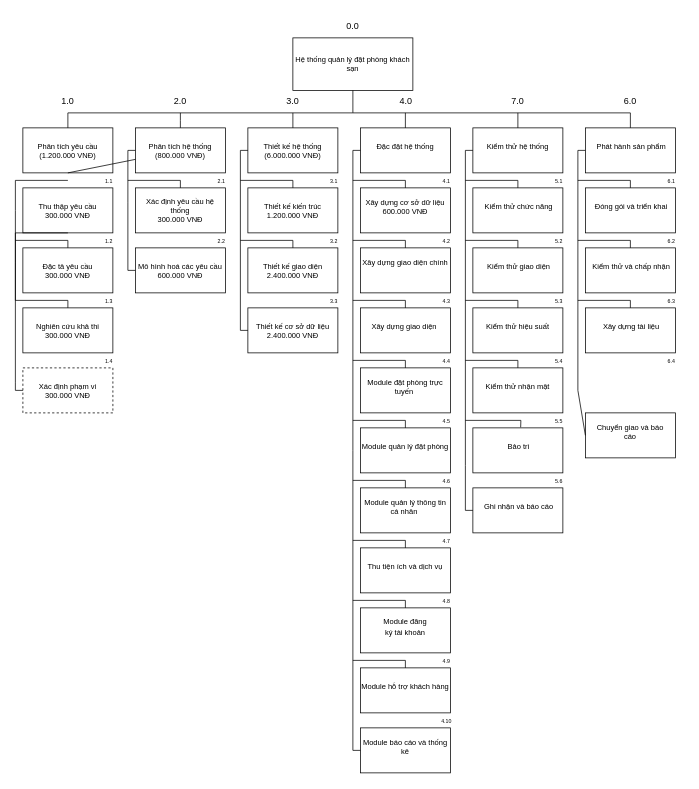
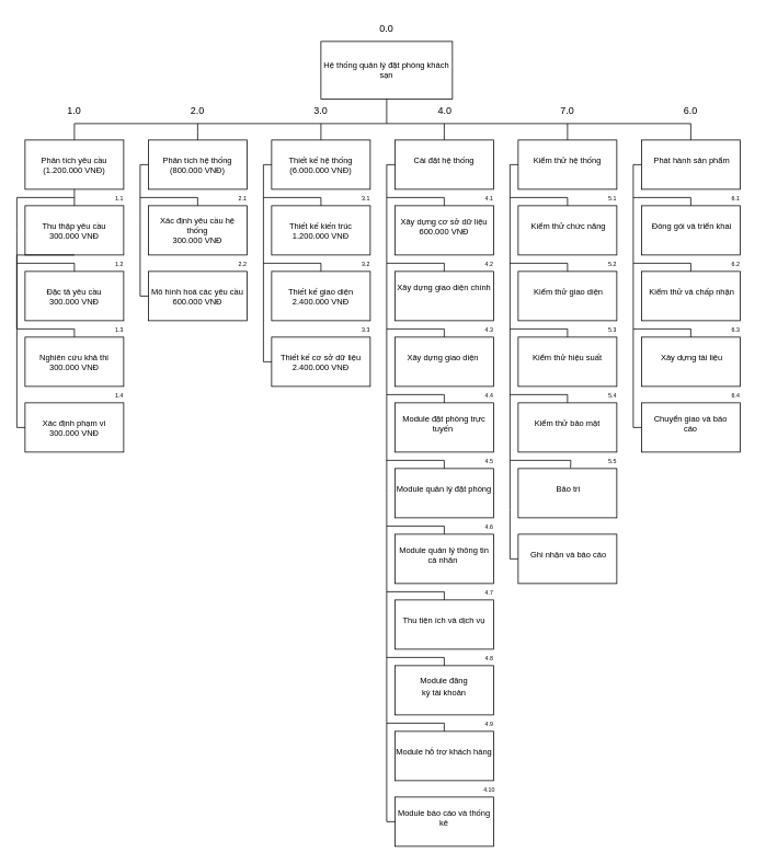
- <mxCell id="6" value="&lt;span style=&quot;background-color: initial; font-size: 10px;&quot;&gt;Đặc đặt hệ thống&lt;/span&gt;&lt;br style=&quot;font-size: 10px;&quot;&gt;&lt;p style=&quot;margin-left: 1in; font-size: 10px;&quot; class=&quot;MsoNormal&quot;&gt;&lt;/p&gt;" style="rounded=0;whiteSpace=wrap;html=1;fontSize=10;" parent="1" vertex="1"><mxGeometry x="480" y="170" width="120" height="60" as="geometry" /></mxCell>
+ <mxCell id="6" value="&lt;span style=&quot;background-color: initial; font-size: 10px;&quot;&gt;Cài đặt hệ thống&lt;/span&gt;&lt;br style=&quot;font-size: 10px;&quot;&gt;&lt;p style=&quot;margin-left: 1in; font-size: 10px;&quot; class=&quot;MsoNormal&quot;&gt;&lt;/p&gt;" style="rounded=0;whiteSpace=wrap;html=1;fontSize=10;" parent="1" vertex="1"><mxGeometry x="480" y="170" width="120" height="60" as="geometry" /></mxCell>
- <mxCell id="41" value="" style="endArrow=none;html=1;rounded=0;exitX=0.5;exitY=1;exitDx=0;exitDy=0;fontSize=10;" parent="1" source="3" target="4" edge="1"><mxGeometry width="50" height="50" relative="1" as="geometry"><mxPoint x="100" y="180" as="sourcePoint" /><mxPoint x="100" y="160" as="targetPoint" /></mxGeometry></mxCell>
+ <mxCell id="41" value="" style="endArrow=none;html=1;rounded=0;exitX=0.5;exitY=1;exitDx=0;exitDy=0;entryX=0.5;entryY=0;entryDx=0;entryDy=0;fontSize=10;" parent="1" source="3" target="9" edge="1"><mxGeometry width="50" height="50" relative="1" as="geometry"><mxPoint x="100" y="180" as="sourcePoint" /><mxPoint x="100" y="160" as="targetPoint" /></mxGeometry></mxCell>
- <mxCell id="108" value="Xác định phạm vi&lt;br&gt;300.000 VNĐ" style="rounded=0;whiteSpace=wrap;html=1;fontSize=10;dashed=1;" parent="1" vertex="1"><mxGeometry x="30" y="490" width="120" height="60" as="geometry" /></mxCell>
+ <mxCell id="108" value="Xác định phạm vi&lt;br&gt;300.000 VNĐ" style="rounded=0;whiteSpace=wrap;html=1;fontSize=10;" parent="1" vertex="1"><mxGeometry x="30" y="490" width="120" height="60" as="geometry" /></mxCell>
- <mxCell id="30" value="Kiểm thử nhận&lt;span style=&quot;background-color: initial; font-size: 10px;&quot;&gt; &lt;/span&gt;&lt;span style=&quot;background-color: initial; font-size: 10px;&quot; lang=&quot;VI&quot;&gt;mật&lt;/span&gt;&lt;p style=&quot;margin-left: 1in; font-size: 10px;&quot; class=&quot;MsoNormal&quot;&gt;&lt;span lang=&quot;VI&quot; style=&quot;font-size: 10px;&quot;&gt;&lt;/span&gt;&lt;/p&gt;&lt;p style=&quot;margin-left: 1in; font-size: 10px;&quot; class=&quot;MsoNormal&quot;&gt;&lt;/p&gt;&lt;p style=&quot;margin-left: 1in; font-size: 10px;&quot; class=&quot;MsoNormal&quot;&gt;&lt;/p&gt;" style="rounded=0;whiteSpace=wrap;html=1;fontSize=10;" parent="1" vertex="1"><mxGeometry x="630" y="490" width="120" height="60" as="geometry" /></mxCell>
+ <mxCell id="30" value="Kiểm thử bảo&lt;span style=&quot;background-color: initial; font-size: 10px;&quot;&gt; &lt;/span&gt;&lt;span style=&quot;background-color: initial; font-size: 10px;&quot; lang=&quot;VI&quot;&gt;mật&lt;/span&gt;&lt;p style=&quot;margin-left: 1in; font-size: 10px;&quot; class=&quot;MsoNormal&quot;&gt;&lt;span lang=&quot;VI&quot; style=&quot;font-size: 10px;&quot;&gt;&lt;/span&gt;&lt;/p&gt;&lt;p style=&quot;margin-left: 1in; font-size: 10px;&quot; class=&quot;MsoNormal&quot;&gt;&lt;/p&gt;&lt;p style=&quot;margin-left: 1in; font-size: 10px;&quot; class=&quot;MsoNormal&quot;&gt;&lt;/p&gt;" style="rounded=0;whiteSpace=wrap;html=1;fontSize=10;" parent="1" vertex="1"><mxGeometry x="630" y="490" width="120" height="60" as="geometry" /></mxCell>
- <mxCell id="36" value="&lt;span style=&quot;background-color: initial; font-size: 10px;&quot;&gt;Chuyển giao và báo&lt;br style=&quot;font-size: 10px;&quot;&gt;cáo&lt;/span&gt;&lt;br style=&quot;font-size: 10px;&quot;&gt;&lt;p style=&quot;margin-left: 1in; font-size: 10px;&quot; class=&quot;MsoNormal&quot;&gt;&lt;/p&gt;&lt;p style=&quot;margin-left: 1in; font-size: 10px;&quot; class=&quot;MsoNormal&quot;&gt;&lt;/p&gt;&lt;p style=&quot;margin-left: 1in; font-size: 10px;&quot; class=&quot;MsoNormal&quot;&gt;&lt;/p&gt;&lt;p style=&quot;margin-left: 1in; font-size: 10px;&quot; class=&quot;MsoNormal&quot;&gt;&lt;/p&gt;" style="rounded=0;whiteSpace=wrap;html=1;fontSize=10;" parent="1" vertex="1"><mxGeometry x="780" y="550" width="120" height="60" as="geometry" /></mxCell>
+ <mxCell id="36" value="&lt;span style=&quot;background-color: initial; font-size: 10px;&quot;&gt;Chuyển giao và báo&lt;br style=&quot;font-size: 10px;&quot;&gt;cáo&lt;/span&gt;&lt;br style=&quot;font-size: 10px;&quot;&gt;&lt;p style=&quot;margin-left: 1in; font-size: 10px;&quot; class=&quot;MsoNormal&quot;&gt;&lt;/p&gt;&lt;p style=&quot;margin-left: 1in; font-size: 10px;&quot; class=&quot;MsoNormal&quot;&gt;&lt;/p&gt;&lt;p style=&quot;margin-left: 1in; font-size: 10px;&quot; class=&quot;MsoNormal&quot;&gt;&lt;/p&gt;&lt;p style=&quot;margin-left: 1in; font-size: 10px;&quot; class=&quot;MsoNormal&quot;&gt;&lt;/p&gt;" style="rounded=0;whiteSpace=wrap;html=1;fontSize=10;" parent="1" vertex="1"><mxGeometry x="780" y="490" width="120" height="60" as="geometry" /></mxCell>
- <mxCell id="103" value="&lt;font style=&quot;font-size: 7px;&quot;&gt;5.6&lt;/font&gt;" style="text;html=1;strokeColor=none;fillColor=none;align=center;verticalAlign=middle;whiteSpace=wrap;rounded=0;" parent="1" vertex="1"><mxGeometry x="730" y="630" width="30" height="20" as="geometry" /></mxCell>
